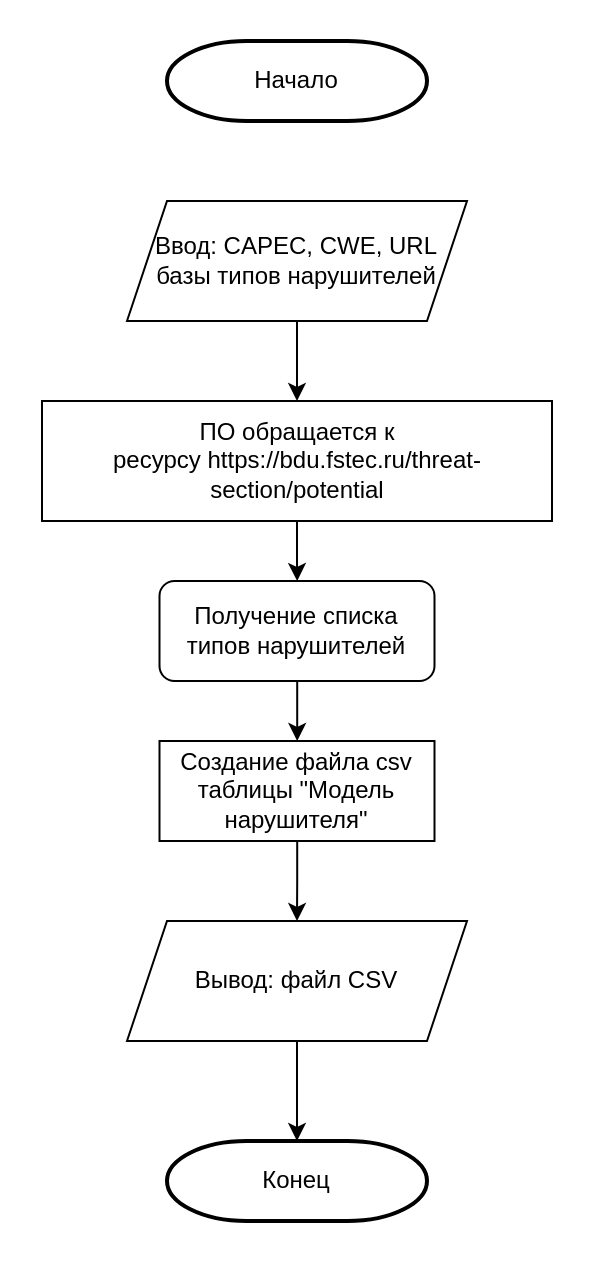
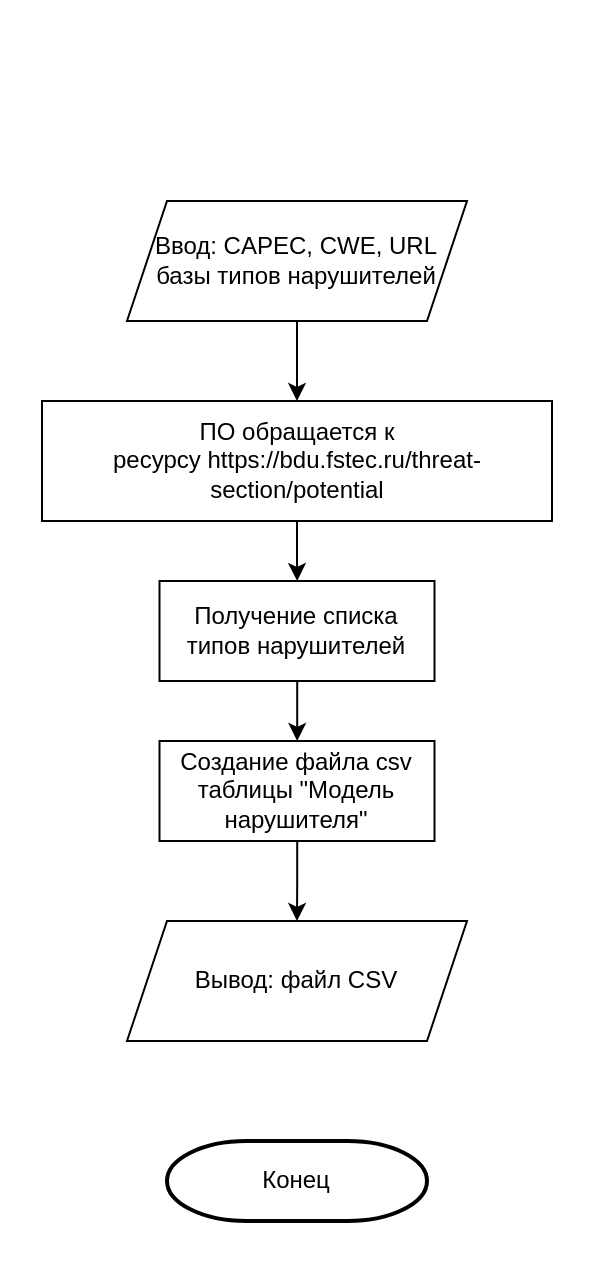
- <mxCell id="2" value="Начало" style="strokeWidth=2;html=1;shape=mxgraph.flowchart.terminator;whiteSpace=wrap;" parent="1" vertex="1"><mxGeometry x="83" y="20" width="130" height="40" as="geometry" /></mxCell>
- <mxCell id="13" value="Получение списка типов нарушителей" style="whiteSpace=wrap;html=1;rounded=1;" parent="1" vertex="1"><mxGeometry x="79.25" y="290" width="137.5" height="50" as="geometry" /></mxCell>
+ <mxCell id="13" value="Получение списка типов нарушителей" style="rounded=0;whiteSpace=wrap;html=1;" parent="1" vertex="1"><mxGeometry x="79.25" y="290" width="137.5" height="50" as="geometry" /></mxCell>
- <mxCell id="10" value="" style="edgeStyle=orthogonalEdgeStyle;rounded=0;orthogonalLoop=1;jettySize=auto;html=1;" edge="1" parent="1" source="11" target="3"><mxGeometry relative="1" as="geometry" /></mxCell>
